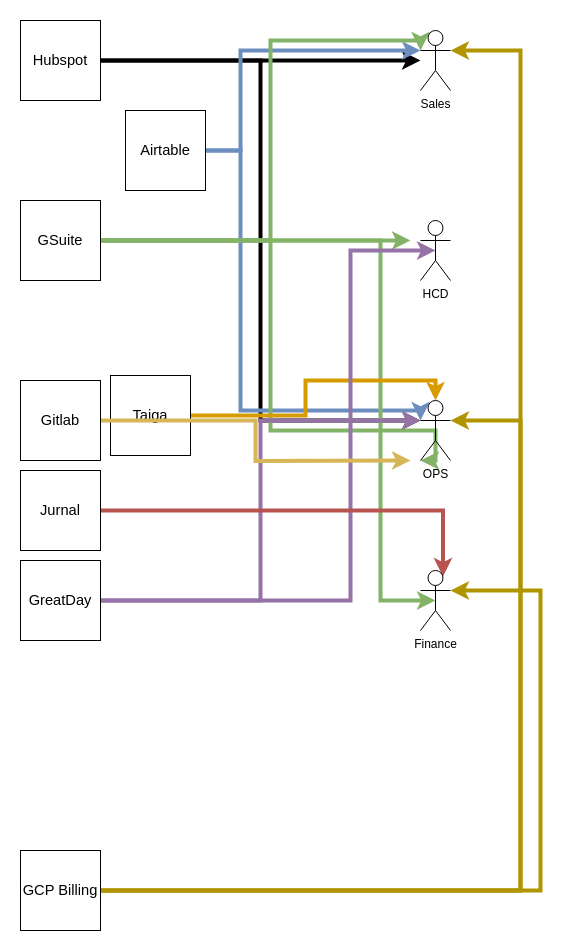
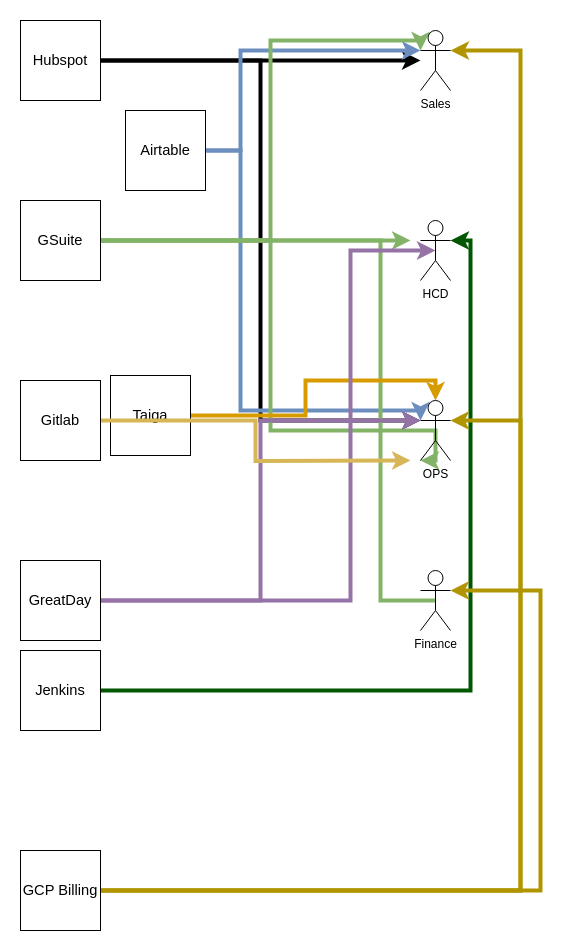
- <mxCell id="21" value="&#10;&#10;&lt;b style=&quot;font-weight: normal&quot; id=&quot;docs-internal-guid-256e528b-7fff-a4ad-328a-ce0180544a31&quot;&gt;&lt;span style=&quot;font-size: 11pt; font-family: arial; color: rgb(0, 0, 0); background-color: transparent; font-weight: 400; font-style: normal; font-variant: normal; text-decoration: none; vertical-align: baseline;&quot;&gt;Jurnal&lt;/span&gt;&lt;/b&gt;&#10;&#10;" style="whiteSpace=wrap;html=1;aspect=fixed;" parent="1" vertex="1"><mxGeometry x="20" y="470" width="80" height="80" as="geometry" /></mxCell>
- <mxCell id="20" style="edgeStyle=orthogonalEdgeStyle;rounded=0;orthogonalLoop=1;jettySize=auto;html=1;exitX=1;exitY=0.5;exitDx=0;exitDy=0;entryX=0.75;entryY=0.1;entryDx=0;entryDy=0;entryPerimeter=0;strokeWidth=4;fillColor=#f8cecc;strokeColor=#b85450;" parent="1" source="21" target="27" edge="1"><mxGeometry relative="1" as="geometry" /></mxCell>
- <mxCell id="11" style="edgeStyle=orthogonalEdgeStyle;rounded=0;orthogonalLoop=1;jettySize=auto;html=1;entryX=0.5;entryY=0.5;entryDx=0;entryDy=0;entryPerimeter=0;strokeWidth=4;fillColor=#d5e8d4;strokeColor=#82b366;" parent="1" source="12" target="27" edge="1"><mxGeometry relative="1" as="geometry"><Array as="points"><mxPoint x="380" y="240" /><mxPoint x="380" y="600" /></Array></mxGeometry></mxCell>
+ <mxCell id="11" style="edgeStyle=orthogonalEdgeStyle;rounded=0;orthogonalLoop=1;jettySize=auto;html=1;entryX=0.5;entryY=0.5;entryDx=0;entryDy=0;entryPerimeter=0;strokeWidth=4;fillColor=#d5e8d4;strokeColor=#82b366;endArrow=none;" parent="1" source="12" target="27" edge="1"><mxGeometry relative="1" as="geometry"><Array as="points"><mxPoint x="380" y="240" /><mxPoint x="380" y="600" /></Array></mxGeometry></mxCell>
+ <mxCell id="15" style="edgeStyle=orthogonalEdgeStyle;rounded=0;orthogonalLoop=1;jettySize=auto;html=1;exitX=1;exitY=0.5;exitDx=0;exitDy=0;entryX=1;entryY=0.333;entryDx=0;entryDy=0;entryPerimeter=0;strokeWidth=4;fillColor=#008a00;strokeColor=#005700;" parent="1" source="16" target="25" edge="1"><mxGeometry relative="1" as="geometry" /></mxCell>
+ <mxCell id="16" value="&#10;&#10;&lt;b style=&quot;font-weight: normal&quot; id=&quot;docs-internal-guid-498c0d3e-7fff-3210-0223-b477449fd0c6&quot;&gt;&lt;span style=&quot;font-size: 11pt; font-family: arial; color: rgb(0, 0, 0); background-color: transparent; font-weight: 400; font-style: normal; font-variant: normal; text-decoration: none; vertical-align: baseline;&quot;&gt;Jenkins&lt;/span&gt;&lt;/b&gt;&#10;&#10;" style="whiteSpace=wrap;html=1;aspect=fixed;" parent="1" vertex="1"><mxGeometry x="20" y="650" width="80" height="80" as="geometry" /></mxCell>
